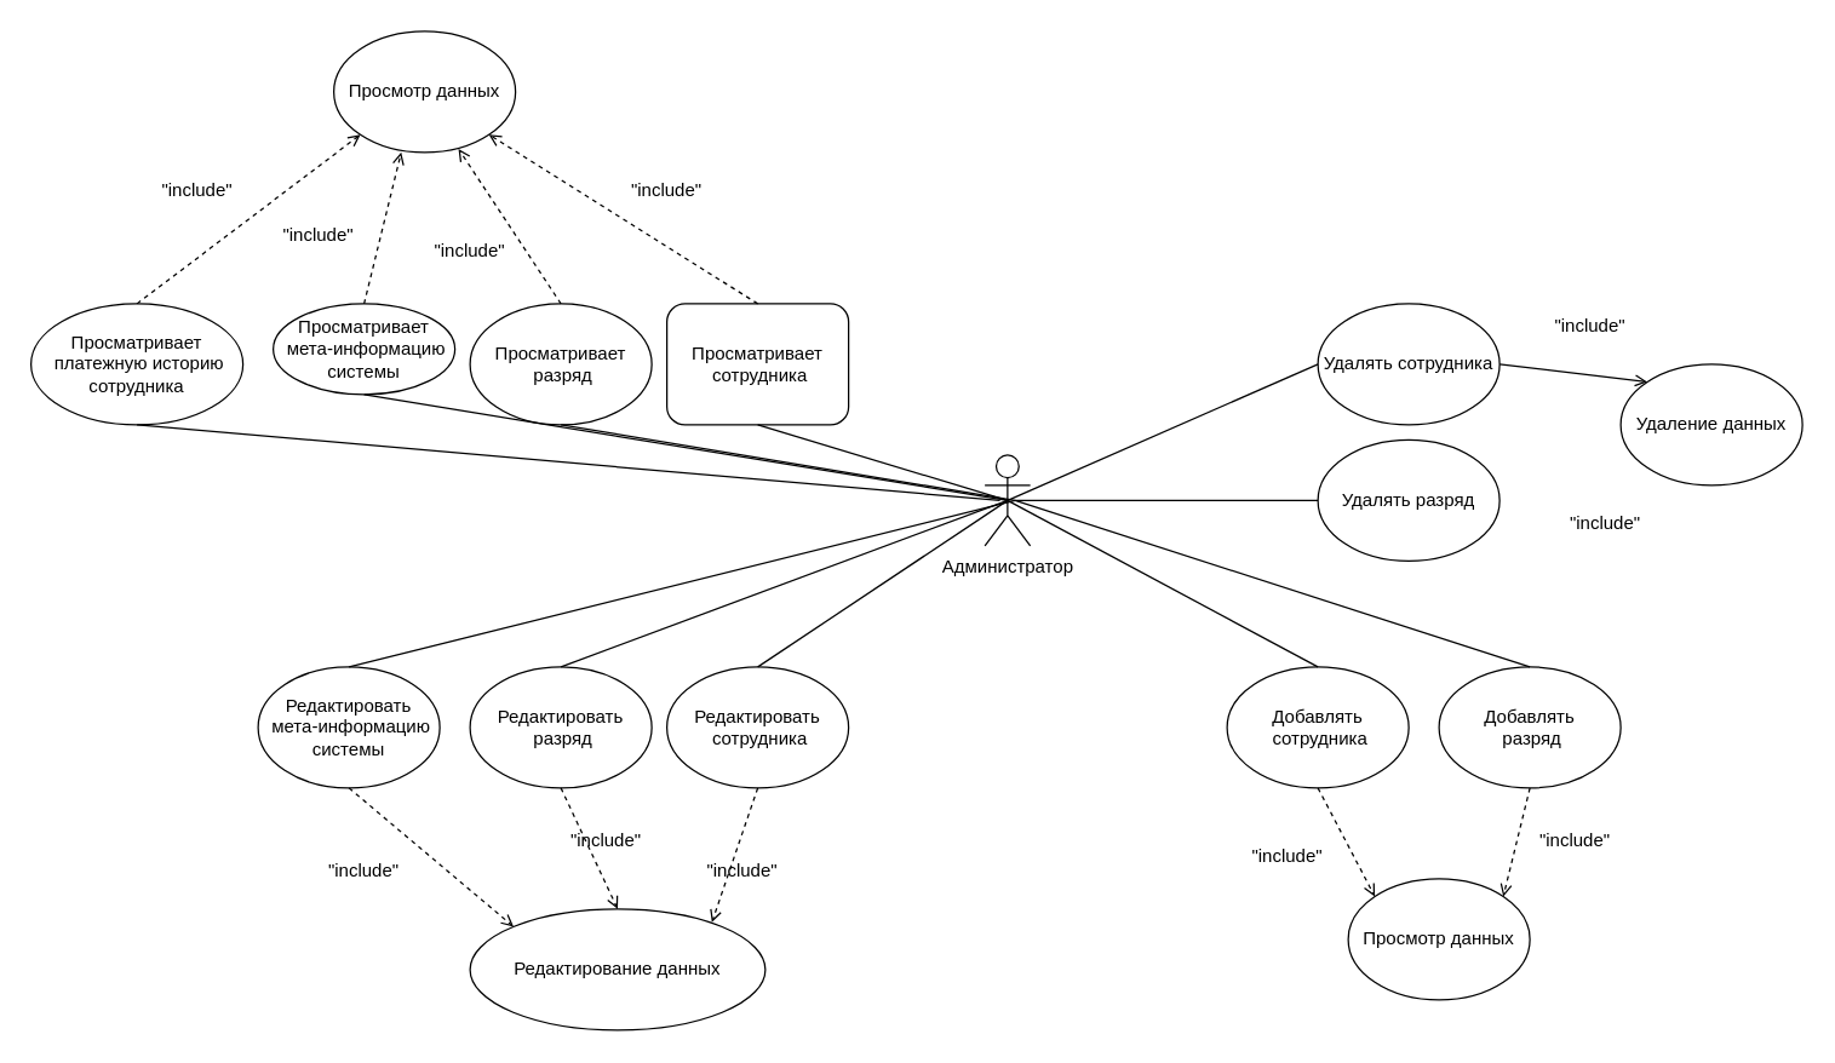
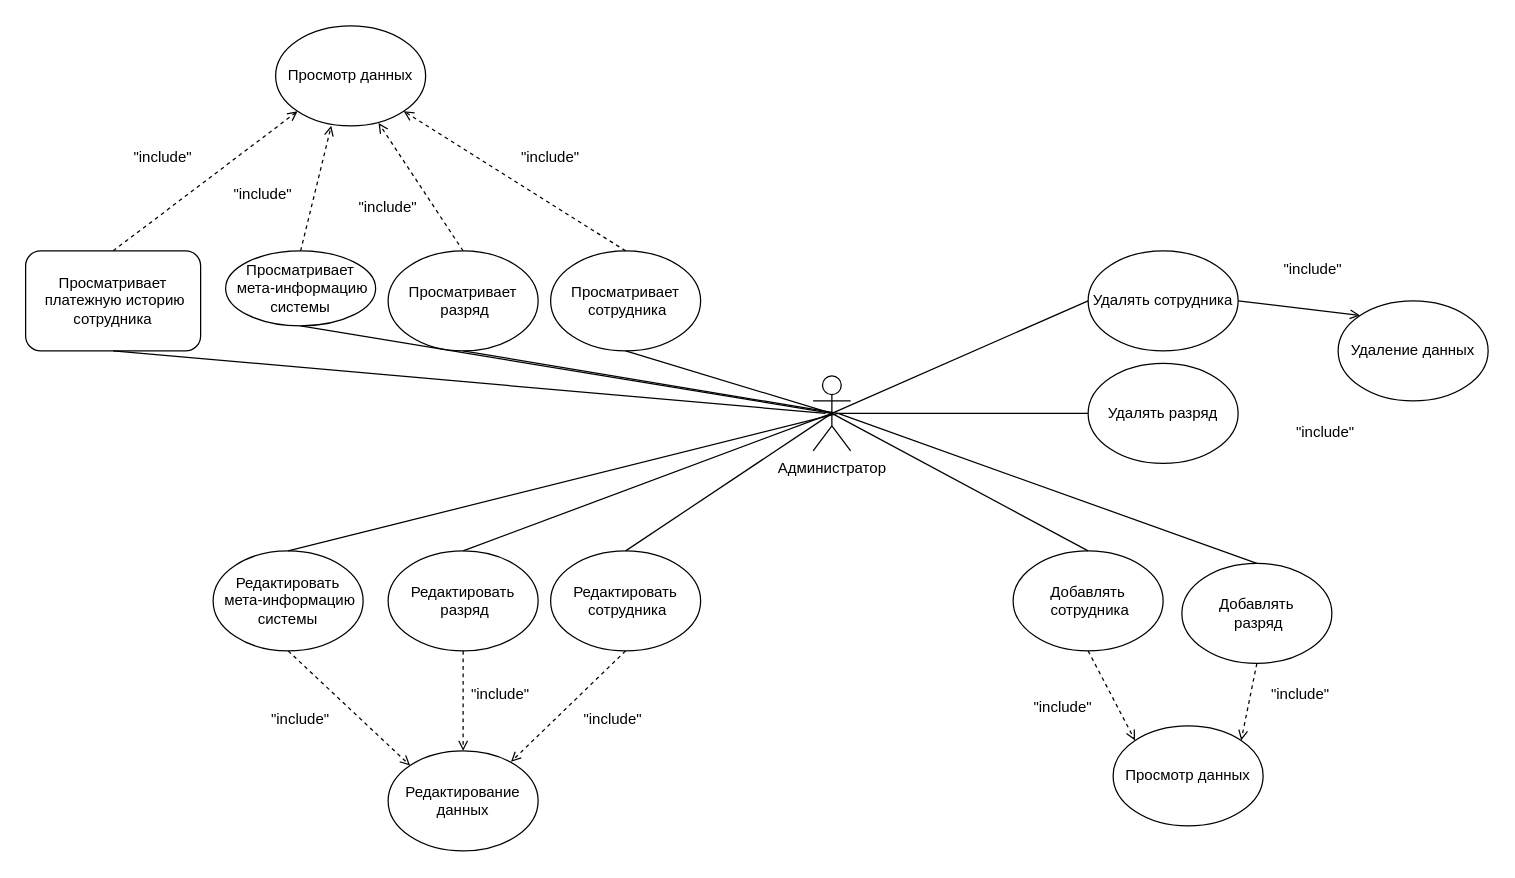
- <mxCell id="17" value="Просматривает&lt;br&gt;&amp;nbsp;платежную историю сотрудника" style="ellipse;whiteSpace=wrap;html=1;" vertex="1" parent="1"><mxGeometry x="20" y="200" width="140" height="80" as="geometry" /></mxCell>
+ <mxCell id="17" value="Просматривает&lt;br&gt;&amp;nbsp;платежную историю сотрудника" style="whiteSpace=wrap;html=1;rounded=1;" vertex="1" parent="1"><mxGeometry x="20" y="200" width="140" height="80" as="geometry" /></mxCell>
- <mxCell id="14" value="Просматривает&lt;br&gt;&amp;nbsp;сотрудника" style="whiteSpace=wrap;html=1;rounded=1;" vertex="1" parent="1"><mxGeometry x="440" y="200" width="120" height="80" as="geometry" /></mxCell>
+ <mxCell id="14" value="Просматривает&lt;br&gt;&amp;nbsp;сотрудника" style="ellipse;whiteSpace=wrap;html=1;" vertex="1" parent="1"><mxGeometry x="440" y="200" width="120" height="80" as="geometry" /></mxCell>
- <mxCell id="11" value="Добавлять&lt;br&gt;&amp;nbsp;разряд" style="ellipse;whiteSpace=wrap;html=1;" vertex="1" parent="1"><mxGeometry x="950" y="440" width="120" height="80" as="geometry" /></mxCell>
+ <mxCell id="11" value="Добавлять&lt;br&gt;&amp;nbsp;разряд" style="ellipse;whiteSpace=wrap;html=1;" vertex="1" parent="1"><mxGeometry x="945" y="450" width="120" height="80" as="geometry" /></mxCell>
- <mxCell id="31" value="Редактирование данных" style="ellipse;whiteSpace=wrap;html=1;" vertex="1" parent="1"><mxGeometry x="310" y="600" width="195" height="80" as="geometry" /></mxCell>
+ <mxCell id="31" value="Редактирование данных" style="ellipse;whiteSpace=wrap;html=1;" vertex="1" parent="1"><mxGeometry x="310" y="600" width="120" height="80" as="geometry" /></mxCell>
